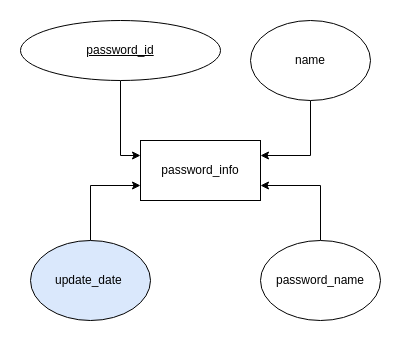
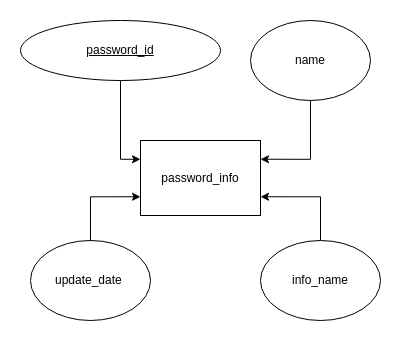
- <mxCell id="2" value="password_info" style="rounded=0;whiteSpace=wrap;html=1;" vertex="1" parent="1"><mxGeometry x="140" y="140" width="120" height="60" as="geometry" /></mxCell>
+ <mxCell id="2" value="password_info" style="rounded=0;whiteSpace=wrap;html=1;" vertex="1" parent="1"><mxGeometry x="140" y="140" width="120" height="75" as="geometry" /></mxCell>
- <mxCell id="6" value="update_date&amp;nbsp;" style="ellipse;whiteSpace=wrap;html=1;fillColor=#dae8fc;" vertex="1" parent="1"><mxGeometry x="30" y="240" width="120" height="80" as="geometry" /></mxCell>
+ <mxCell id="6" value="update_date&amp;nbsp;" style="ellipse;whiteSpace=wrap;html=1;" vertex="1" parent="1"><mxGeometry x="30" y="240" width="120" height="80" as="geometry" /></mxCell>
- <mxCell id="4" value="password_name" style="ellipse;whiteSpace=wrap;html=1;" vertex="1" parent="1"><mxGeometry x="260" y="240" width="120" height="80" as="geometry" /></mxCell>
+ <mxCell id="4" value="info_name" style="ellipse;whiteSpace=wrap;html=1;" vertex="1" parent="1"><mxGeometry x="260" y="240" width="120" height="80" as="geometry" /></mxCell>
